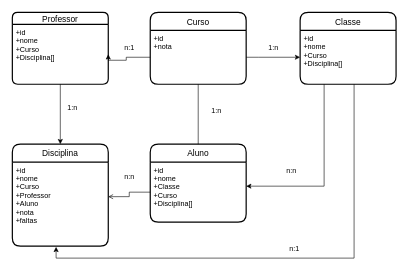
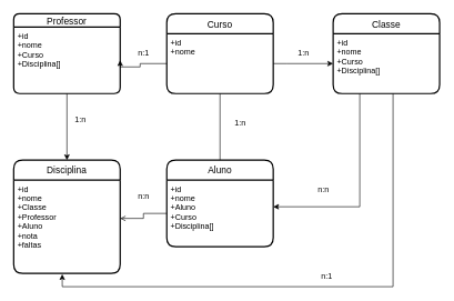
- <mxCell id="11" value="+id&#10;+nota" style="align=left;strokeColor=none;fillColor=none;spacingLeft=4;fontSize=12;verticalAlign=top;resizable=0;rotatable=0;part=1;" parent="10" vertex="1"><mxGeometry y="30" width="160" height="90" as="geometry" /></mxCell>
+ <mxCell id="11" value="+id&#10;+nome" style="align=left;strokeColor=none;fillColor=none;spacingLeft=4;fontSize=12;verticalAlign=top;resizable=0;rotatable=0;part=1;" parent="10" vertex="1"><mxGeometry y="30" width="160" height="90" as="geometry" /></mxCell>
- <mxCell id="7" value="+id&#10;+nome&#10;+Curso&#10;+Professor&#10;+Aluno&#10;+nota&#10;+faltas" style="align=left;strokeColor=none;fillColor=none;spacingLeft=4;fontSize=12;verticalAlign=top;resizable=0;rotatable=0;part=1;" parent="6" vertex="1"><mxGeometry y="30" width="160" height="140" as="geometry" /></mxCell>
+ <mxCell id="7" value="+id&#10;+nome&#10;+Classe&#10;+Professor&#10;+Aluno&#10;+nota&#10;+faltas" style="align=left;strokeColor=none;fillColor=none;spacingLeft=4;fontSize=12;verticalAlign=top;resizable=0;rotatable=0;part=1;" parent="6" vertex="1"><mxGeometry y="30" width="160" height="140" as="geometry" /></mxCell>
- <mxCell id="9" value="+id&#10;+nome&#10;+Classe&#10;+Curso&#10;+Disciplina[]" style="align=left;strokeColor=none;fillColor=none;spacingLeft=4;fontSize=12;verticalAlign=top;resizable=0;rotatable=0;part=1;" parent="8" vertex="1"><mxGeometry y="30" width="160" height="100" as="geometry" /></mxCell>
+ <mxCell id="9" value="+id&#10;+nome&#10;+Aluno&#10;+Curso&#10;+Disciplina[]" style="align=left;strokeColor=none;fillColor=none;spacingLeft=4;fontSize=12;verticalAlign=top;resizable=0;rotatable=0;part=1;" parent="8" vertex="1"><mxGeometry y="30" width="160" height="100" as="geometry" /></mxCell>
